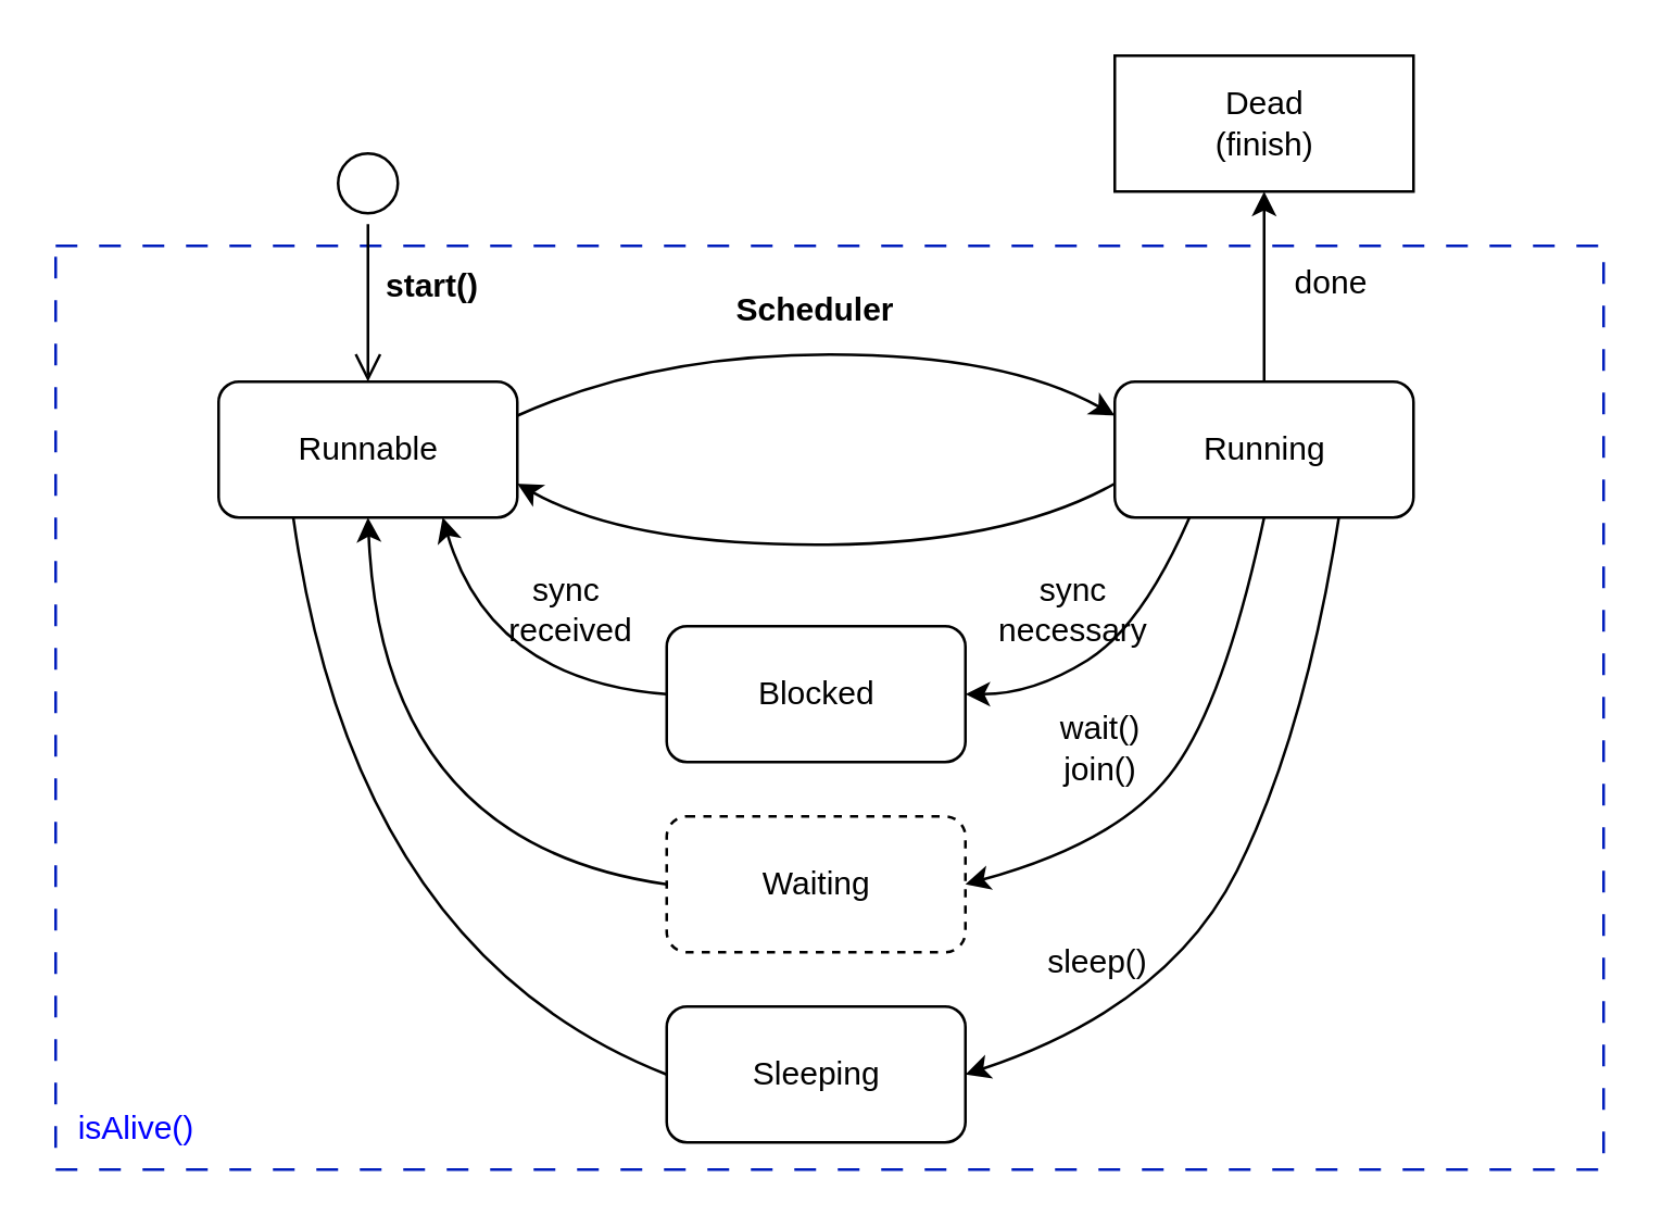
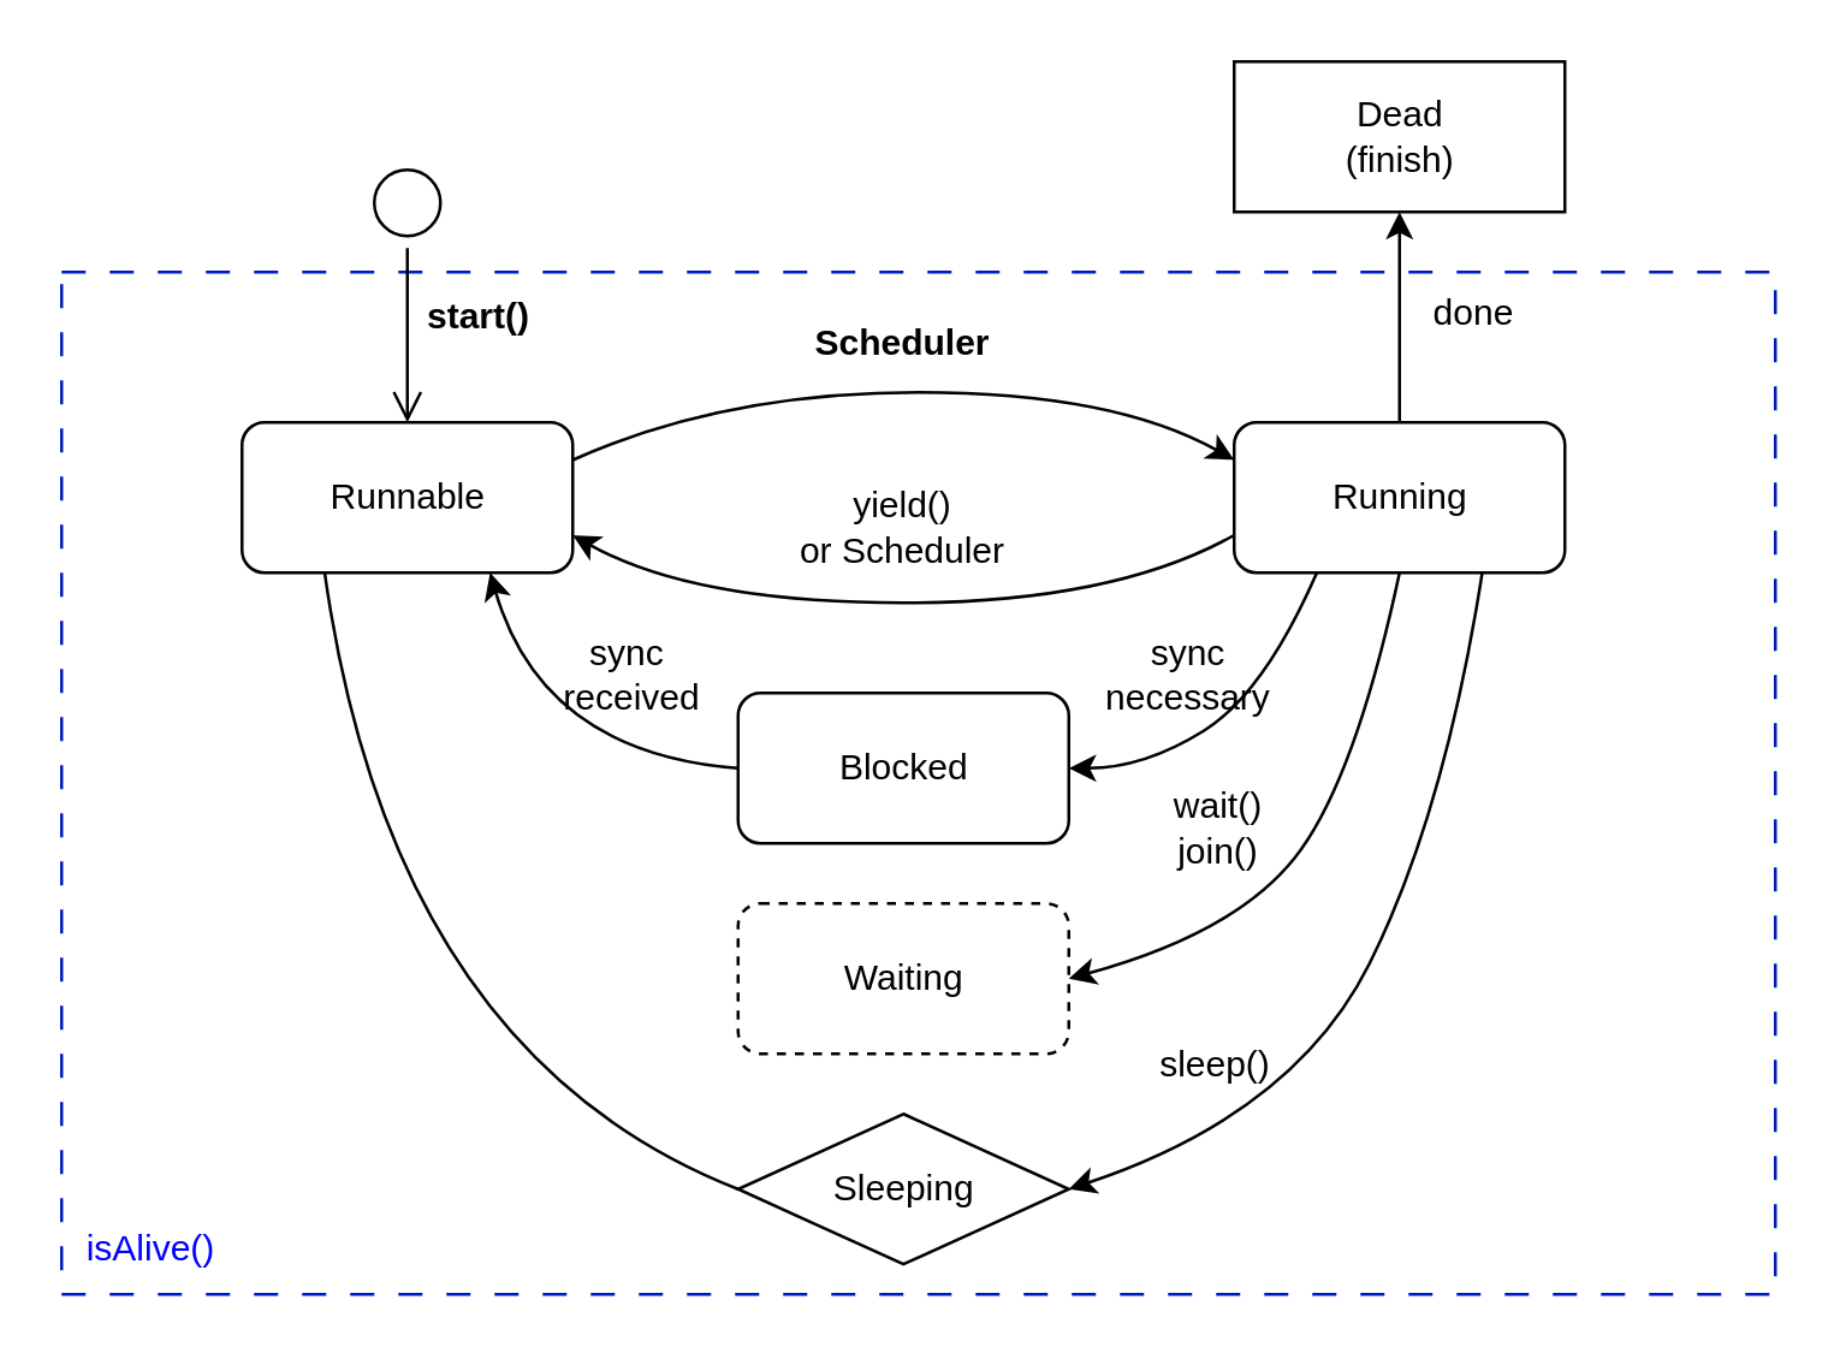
+ <mxCell id="14" value="yield()&lt;br&gt;or Scheduler" style="text;html=1;strokeColor=none;fillColor=none;align=center;verticalAlign=middle;whiteSpace=wrap;rounded=0;" parent="1" vertex="1"><mxGeometry x="245" y="160" width="110" height="30" as="geometry" /></mxCell>
- <mxCell id="20" value="" style="curved=1;endArrow=classic;html=1;exitX=0;exitY=0.5;exitDx=0;exitDy=0;entryX=0.5;entryY=1;entryDx=0;entryDy=0;" parent="1" source="7" target="3" edge="1"><mxGeometry width="50" height="50" relative="1" as="geometry"><mxPoint x="475" y="200" as="sourcePoint" /><mxPoint x="365" y="335" as="targetPoint" /><Array as="points"><mxPoint x="140" y="310" /></Array></mxGeometry></mxCell>
- <mxCell id="24" value="Sleeping" style="html=1;rounded=1;" parent="1" vertex="1"><mxGeometry x="245" y="370" width="110" height="50" as="geometry" /></mxCell>
+ <mxCell id="24" value="Sleeping" style="rhombus;html=1;" parent="1" vertex="1"><mxGeometry x="245" y="370" width="110" height="50" as="geometry" /></mxCell>
